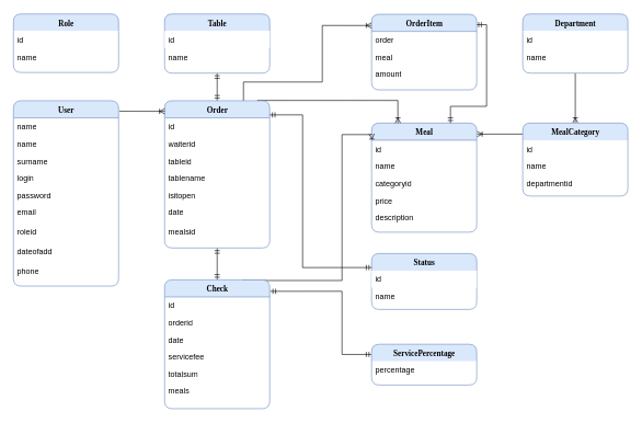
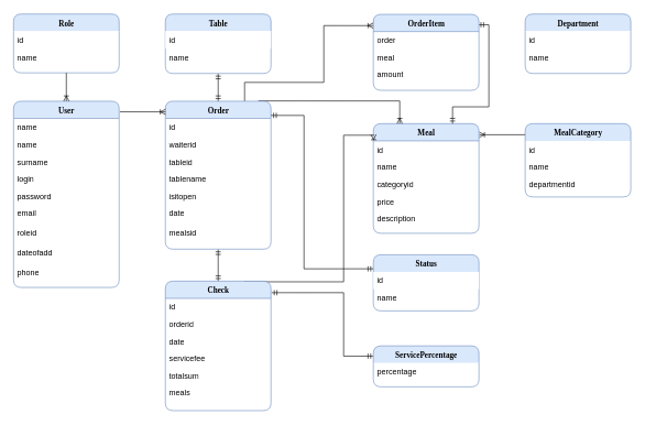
+ <mxCell id="65" style="edgeStyle=none;rounded=0;orthogonalLoop=1;jettySize=auto;html=1;exitX=0.5;exitY=1;exitDx=0;exitDy=0;shadow=0;endArrow=ERoneToMany;endFill=0;entryX=0.5;entryY=0;entryDx=0;entryDy=0;" edge="1" parent="1" source="12" target="2"><mxGeometry relative="1" as="geometry"><mxPoint x="-20" y="134" as="targetPoint" /></mxGeometry></mxCell>
- <mxCell id="19" style="edgeStyle=orthogonalEdgeStyle;rounded=0;orthogonalLoop=1;jettySize=auto;html=1;exitX=0.5;exitY=1;exitDx=0;exitDy=0;entryX=0.5;entryY=0;entryDx=0;entryDy=0;endArrow=ERoneToMany;endFill=0;" parent="1" source="20" target="24" edge="1"><mxGeometry relative="1" as="geometry" /></mxCell>
